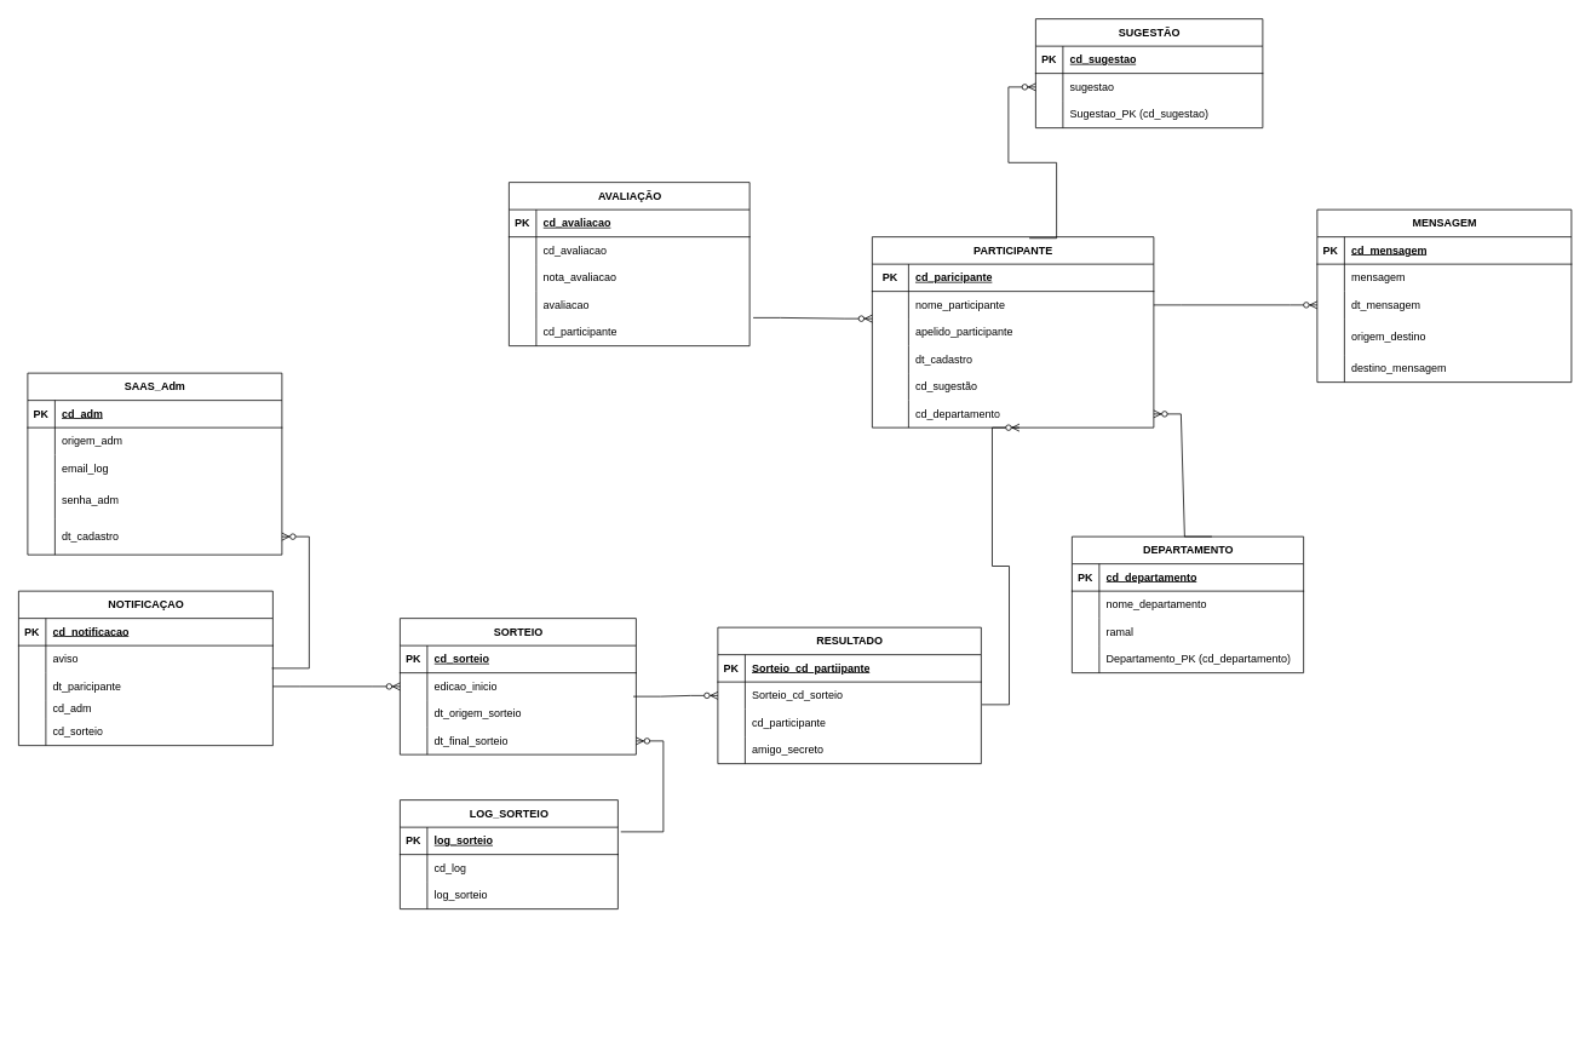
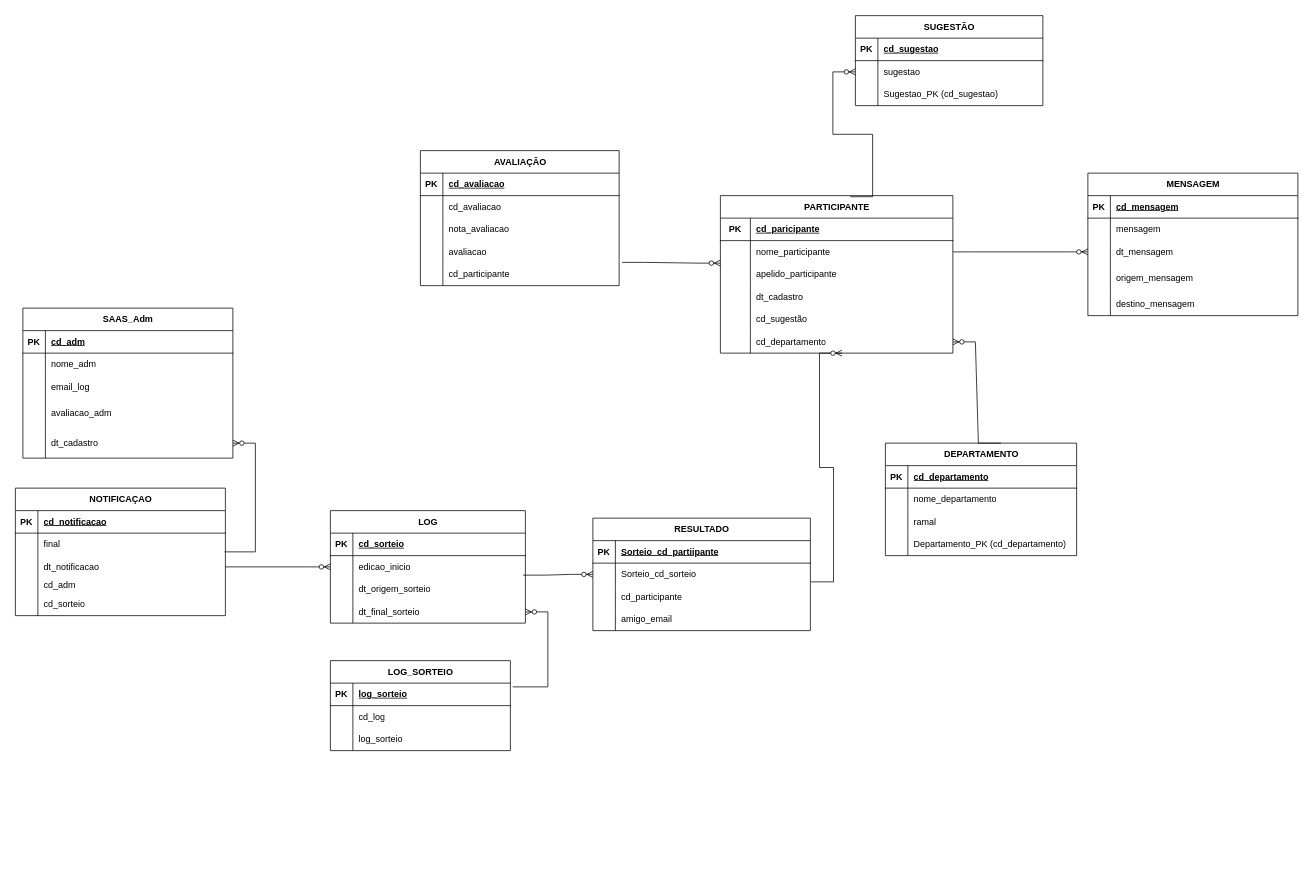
- <mxCell id="50" value="origem_destino" style="shape=partialRectangle;connectable=0;fillColor=none;top=0;left=0;bottom=0;right=0;align=left;spacingLeft=6;overflow=hidden;whiteSpace=wrap;html=1;" parent="48" vertex="1"><mxGeometry x="30" width="250" height="40" as="geometry"><mxRectangle width="250" height="40" as="alternateBounds" /></mxGeometry></mxCell>
+ <mxCell id="50" value="origem_mensagem" style="shape=partialRectangle;connectable=0;fillColor=none;top=0;left=0;bottom=0;right=0;align=left;spacingLeft=6;overflow=hidden;whiteSpace=wrap;html=1;" parent="48" vertex="1"><mxGeometry x="30" width="250" height="40" as="geometry"><mxRectangle width="250" height="40" as="alternateBounds" /></mxGeometry></mxCell>
- <mxCell id="118" value="origem_adm" style="shape=partialRectangle;connectable=0;fillColor=none;top=0;left=0;bottom=0;right=0;align=left;spacingLeft=6;overflow=hidden;whiteSpace=wrap;html=1;" parent="116" vertex="1"><mxGeometry x="30" width="250" height="30" as="geometry"><mxRectangle width="250" height="30" as="alternateBounds" /></mxGeometry></mxCell>
+ <mxCell id="118" value="nome_adm" style="shape=partialRectangle;connectable=0;fillColor=none;top=0;left=0;bottom=0;right=0;align=left;spacingLeft=6;overflow=hidden;whiteSpace=wrap;html=1;" parent="116" vertex="1"><mxGeometry x="30" width="250" height="30" as="geometry"><mxRectangle width="250" height="30" as="alternateBounds" /></mxGeometry></mxCell>
- <mxCell id="124" value="senha_adm" style="shape=partialRectangle;connectable=0;fillColor=none;top=0;left=0;bottom=0;right=0;align=left;spacingLeft=6;overflow=hidden;whiteSpace=wrap;html=1;" parent="122" vertex="1"><mxGeometry x="30" width="250" height="40" as="geometry"><mxRectangle width="250" height="40" as="alternateBounds" /></mxGeometry></mxCell>
+ <mxCell id="124" value="avaliacao_adm" style="shape=partialRectangle;connectable=0;fillColor=none;top=0;left=0;bottom=0;right=0;align=left;spacingLeft=6;overflow=hidden;whiteSpace=wrap;html=1;" parent="122" vertex="1"><mxGeometry x="30" width="250" height="40" as="geometry"><mxRectangle width="250" height="40" as="alternateBounds" /></mxGeometry></mxCell>
- <mxCell id="99" value="SORTEIO" style="shape=table;startSize=30;container=1;collapsible=1;childLayout=tableLayout;fixedRows=1;rowLines=0;fontStyle=1;align=center;resizeLast=1;html=1;" parent="1" vertex="1"><mxGeometry x="440" y="680" width="260" height="150" as="geometry" /></mxCell>
+ <mxCell id="99" value="LOG" style="shape=table;startSize=30;container=1;collapsible=1;childLayout=tableLayout;fixedRows=1;rowLines=0;fontStyle=1;align=center;resizeLast=1;html=1;" parent="1" vertex="1"><mxGeometry x="440" y="680" width="260" height="150" as="geometry" /></mxCell>
- <mxCell id="134" value="aviso" style="shape=partialRectangle;connectable=0;fillColor=none;top=0;left=0;bottom=0;right=0;align=left;spacingLeft=6;overflow=hidden;whiteSpace=wrap;html=1;" parent="132" vertex="1"><mxGeometry x="30" width="250" height="30" as="geometry"><mxRectangle width="250" height="30" as="alternateBounds" /></mxGeometry></mxCell>
+ <mxCell id="134" value="final" style="shape=partialRectangle;connectable=0;fillColor=none;top=0;left=0;bottom=0;right=0;align=left;spacingLeft=6;overflow=hidden;whiteSpace=wrap;html=1;" parent="132" vertex="1"><mxGeometry x="30" width="250" height="30" as="geometry"><mxRectangle width="250" height="30" as="alternateBounds" /></mxGeometry></mxCell>
- <mxCell id="137" value="dt_paricipante" style="shape=partialRectangle;connectable=0;fillColor=none;top=0;left=0;bottom=0;right=0;align=left;spacingLeft=6;overflow=hidden;whiteSpace=wrap;html=1;" parent="135" vertex="1"><mxGeometry x="30" width="250" height="30" as="geometry"><mxRectangle width="250" height="30" as="alternateBounds" /></mxGeometry></mxCell>
+ <mxCell id="137" value="dt_notificacao" style="shape=partialRectangle;connectable=0;fillColor=none;top=0;left=0;bottom=0;right=0;align=left;spacingLeft=6;overflow=hidden;whiteSpace=wrap;html=1;" parent="135" vertex="1"><mxGeometry x="30" width="250" height="30" as="geometry"><mxRectangle width="250" height="30" as="alternateBounds" /></mxGeometry></mxCell>
- <mxCell id="85" value="amigo_secreto" style="shape=partialRectangle;connectable=0;fillColor=none;top=0;left=0;bottom=0;right=0;align=left;spacingLeft=6;overflow=hidden;whiteSpace=wrap;html=1;" parent="83" vertex="1"><mxGeometry x="30" width="260" height="30" as="geometry"><mxRectangle width="260" height="30" as="alternateBounds" /></mxGeometry></mxCell>
+ <mxCell id="85" value="amigo_email" style="shape=partialRectangle;connectable=0;fillColor=none;top=0;left=0;bottom=0;right=0;align=left;spacingLeft=6;overflow=hidden;whiteSpace=wrap;html=1;" parent="83" vertex="1"><mxGeometry x="30" width="260" height="30" as="geometry"><mxRectangle width="260" height="30" as="alternateBounds" /></mxGeometry></mxCell>
